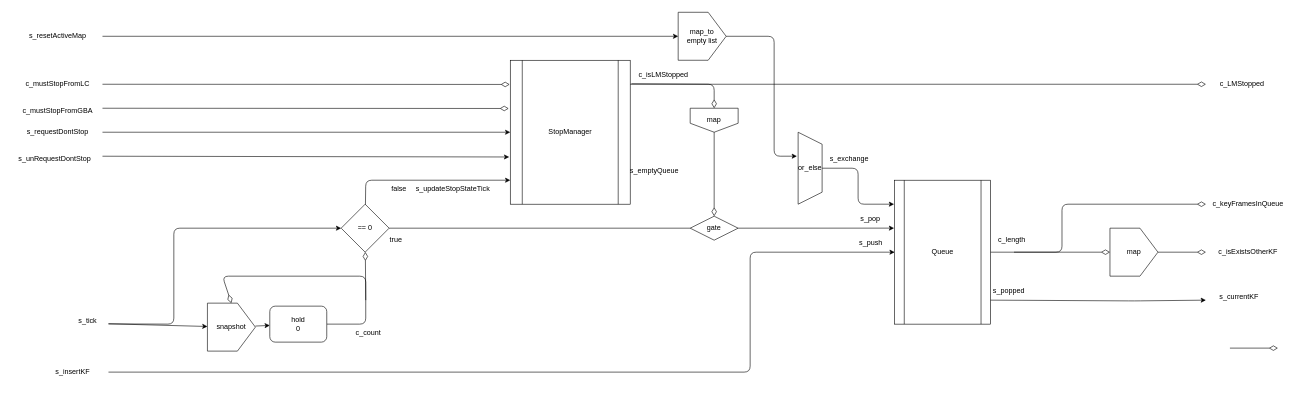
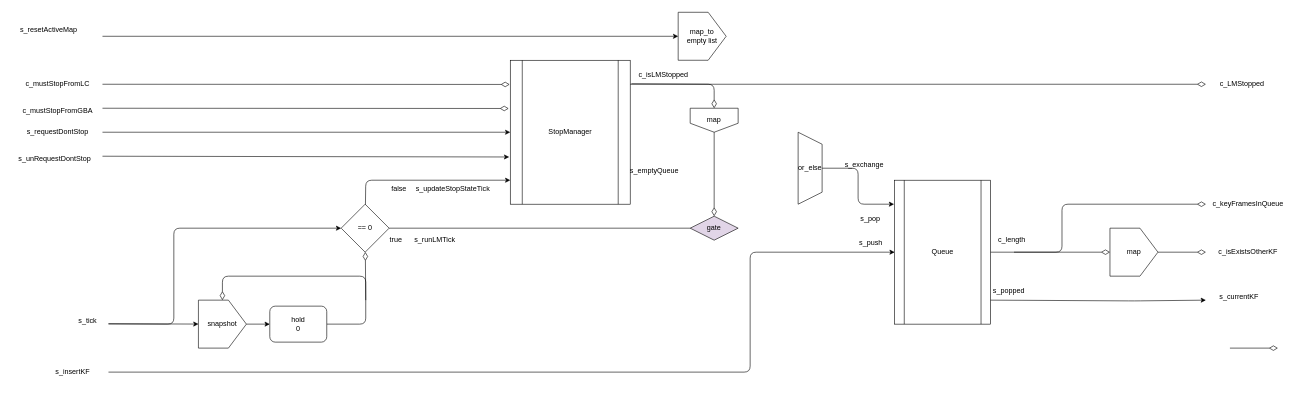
- <mxCell id="47" value="s_resetActiveMap" style="text;html=1;align=center;verticalAlign=middle;resizable=0;points=[];autosize=1;strokeColor=none;fillColor=none;" vertex="1" parent="1"><mxGeometry x="35" y="45" width="120" height="30" as="geometry" /></mxCell>
+ <mxCell id="47" value="s_resetActiveMap" style="text;html=1;align=center;verticalAlign=middle;resizable=0;points=[];autosize=1;strokeColor=none;fillColor=none;" vertex="1" parent="1"><mxGeometry x="20" y="35" width="120" height="30" as="geometry" /></mxCell>
- <mxCell id="50" value="" style="edgeStyle=none;orthogonalLoop=1;jettySize=auto;html=1;jumpStyle=arc;entryX=0.333;entryY=1.05;entryDx=0;entryDy=0;entryPerimeter=0;" edge="1" parent="1" source="49" target="48"><mxGeometry width="100" relative="1" as="geometry"><mxPoint x="1320" y="40" as="sourcePoint" /><mxPoint x="1509.16" y="41.76" as="targetPoint" /><Array as="points"><mxPoint x="1290" y="60" /><mxPoint x="1290" y="260" /></Array></mxGeometry></mxCell>
- <mxCell id="34" value="s_exchange" style="text;html=1;align=center;verticalAlign=middle;resizable=0;points=[];autosize=1;strokeColor=none;fillColor=none;" vertex="1" parent="1"><mxGeometry x="1370" y="250" width="90" height="30" as="geometry" /></mxCell>
+ <mxCell id="34" value="s_exchange" style="text;html=1;align=center;verticalAlign=middle;resizable=0;points=[];autosize=1;strokeColor=none;fillColor=none;" vertex="1" parent="1"><mxGeometry x="1395" y="260" width="90" height="30" as="geometry" /></mxCell>
- <mxCell id="30" value="gate" style="rhombus;whiteSpace=wrap;html=1;" vertex="1" parent="1"><mxGeometry x="1150" y="360" width="80" height="40" as="geometry" /></mxCell>
+ <mxCell id="30" value="gate" style="rhombus;whiteSpace=wrap;html=1;fillColor=#e1d5e7;" vertex="1" parent="1"><mxGeometry x="1150" y="360" width="80" height="40" as="geometry" /></mxCell>
- <mxCell id="31" value="" style="edgeStyle=none;orthogonalLoop=1;jettySize=auto;html=1;entryX=-0.006;entryY=0.333;entryDx=0;entryDy=0;entryPerimeter=0;" edge="1" parent="1" source="30" target="32"><mxGeometry width="100" relative="1" as="geometry"><mxPoint x="920" y="399.7" as="sourcePoint" /><mxPoint x="1400" y="380" as="targetPoint" /><Array as="points" /></mxGeometry></mxCell>
+ <mxCell id="19" value="s_runLMTick" style="text;html=1;align=center;verticalAlign=middle;resizable=0;points=[];autosize=1;strokeColor=none;fillColor=none;" vertex="1" parent="1"><mxGeometry x="679" y="385" width="90" height="30" as="geometry" /></mxCell>
- <mxCell id="6" value="snapshot" style="shape=offPageConnector;whiteSpace=wrap;html=1;direction=north;" vertex="1" parent="1"><mxGeometry x="345" y="505" width="80" height="80" as="geometry" /></mxCell>
+ <mxCell id="6" value="snapshot" style="shape=offPageConnector;whiteSpace=wrap;html=1;direction=north;" vertex="1" parent="1"><mxGeometry x="330" y="500" width="80" height="80" as="geometry" /></mxCell>
- <mxCell id="20" value="c_count" style="text;html=1;align=center;verticalAlign=middle;resizable=0;points=[];autosize=1;strokeColor=none;fillColor=none;" vertex="1" parent="1"><mxGeometry x="578" y="540" width="70" height="30" as="geometry" /></mxCell>
